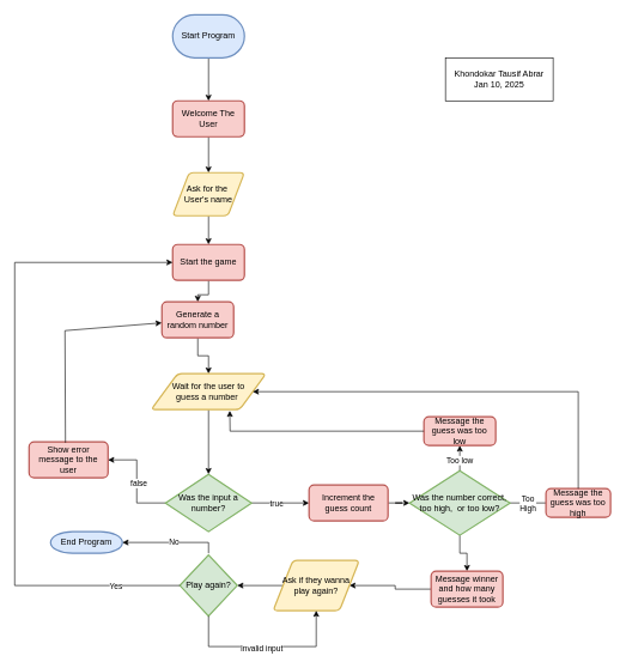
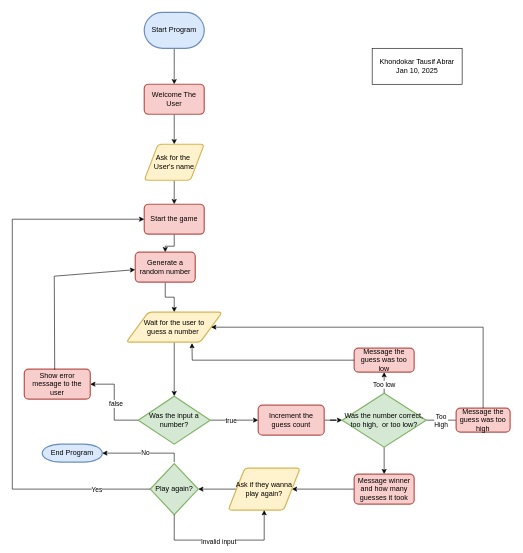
- <mxCell id="35" value="Message winner and how many guesses it took" style="rounded=1;whiteSpace=wrap;html=1;absoluteArcSize=1;arcSize=14;strokeWidth=2;fillColor=#f8cecc;strokeColor=#b85450;" vertex="1" parent="1"><mxGeometry x="600" y="795" width="100" height="50" as="geometry" /></mxCell>
+ <mxCell id="35" value="Message winner and how many guesses it took" style="rounded=1;whiteSpace=wrap;html=1;absoluteArcSize=1;arcSize=14;strokeWidth=2;fillColor=#f8cecc;strokeColor=#b85450;" vertex="1" parent="1"><mxGeometry x="590" y="790" width="100" height="50" as="geometry" /></mxCell>
